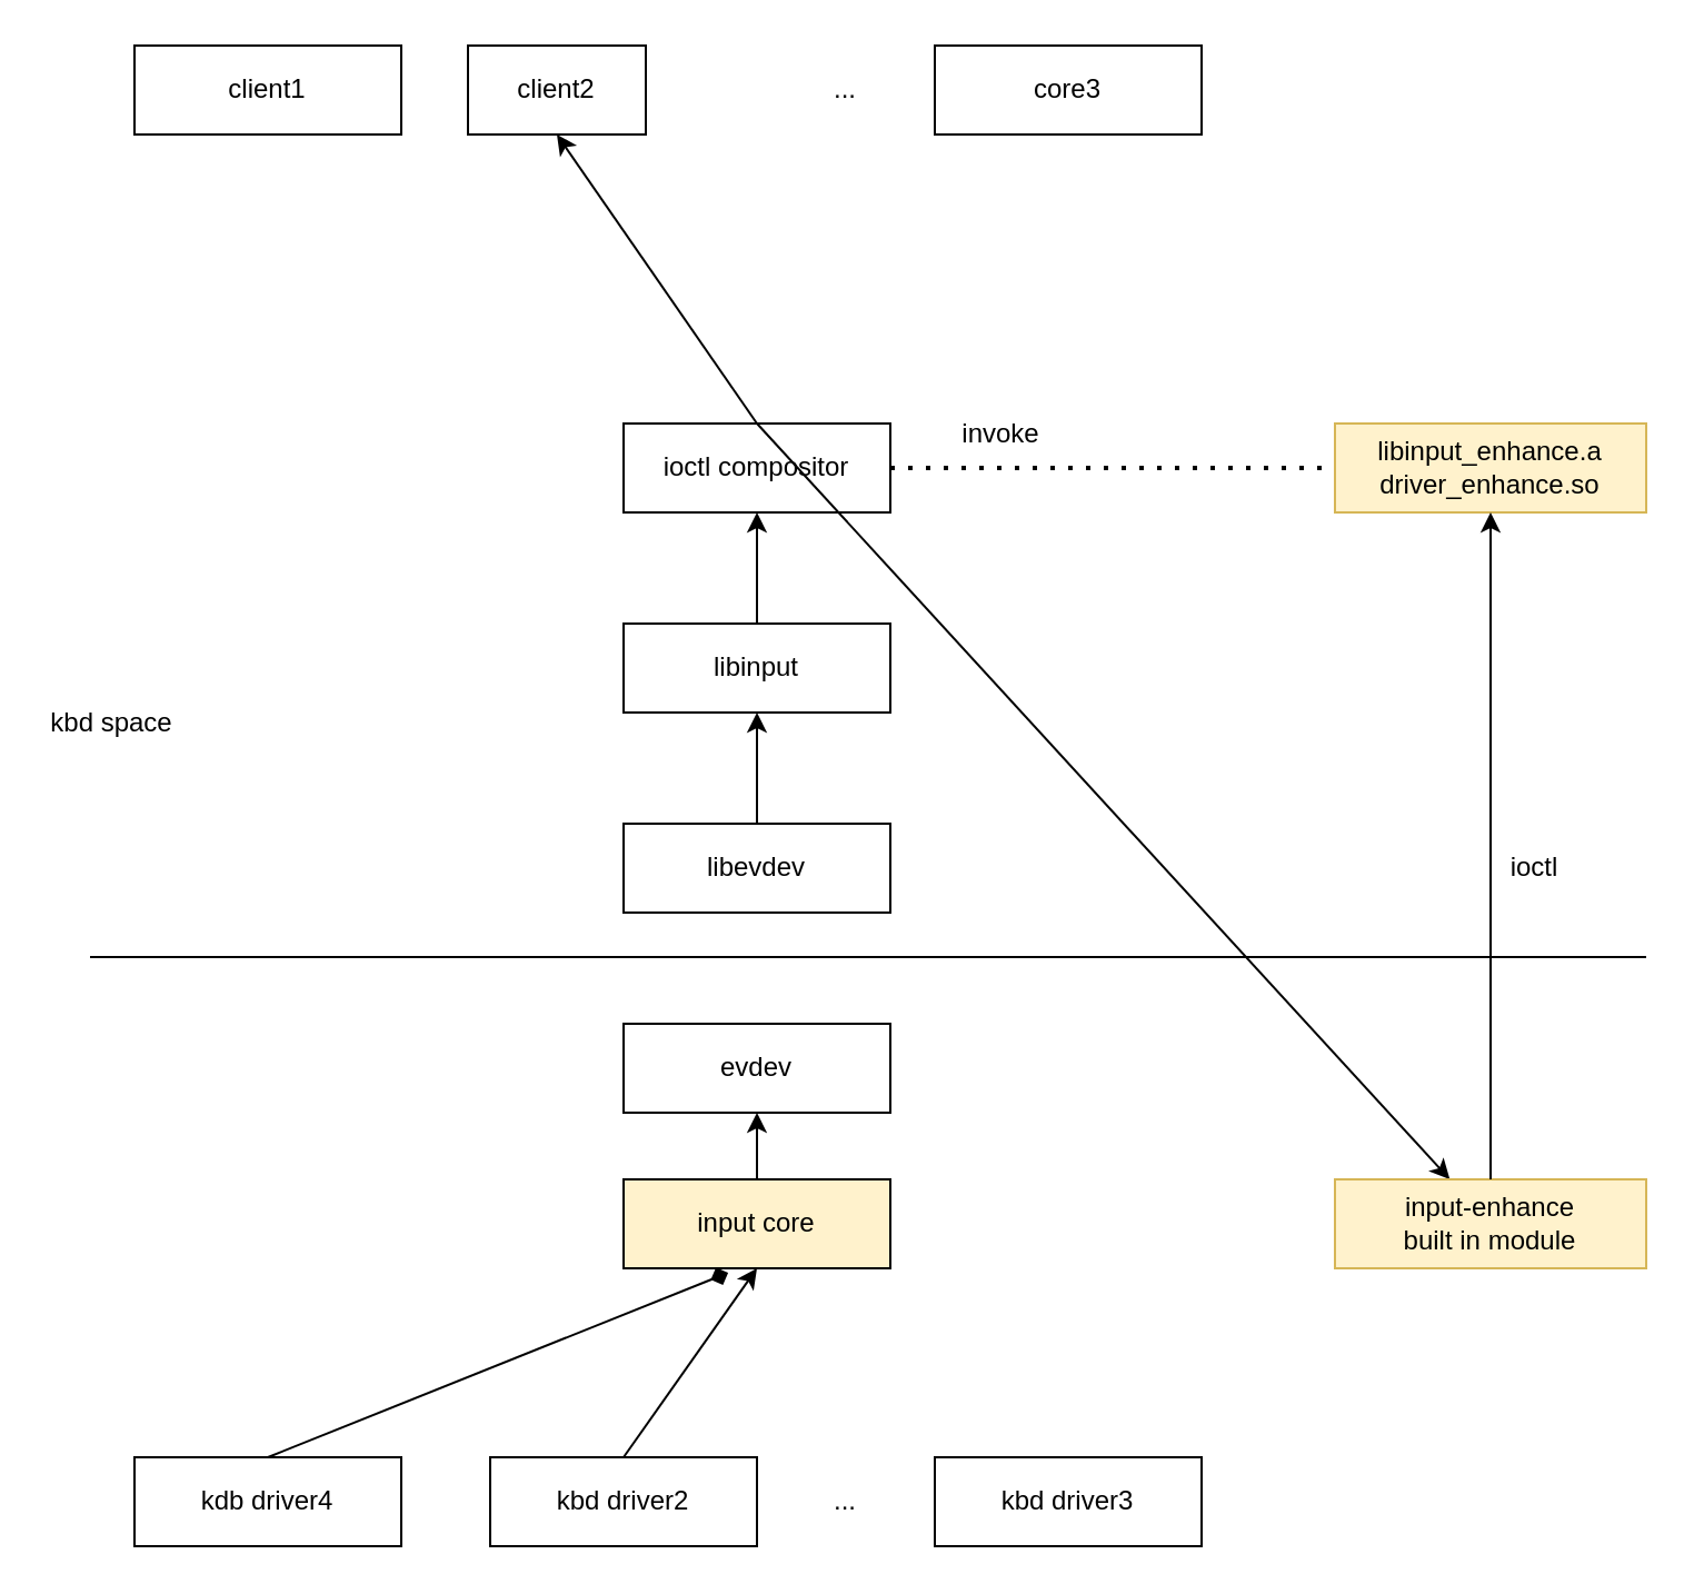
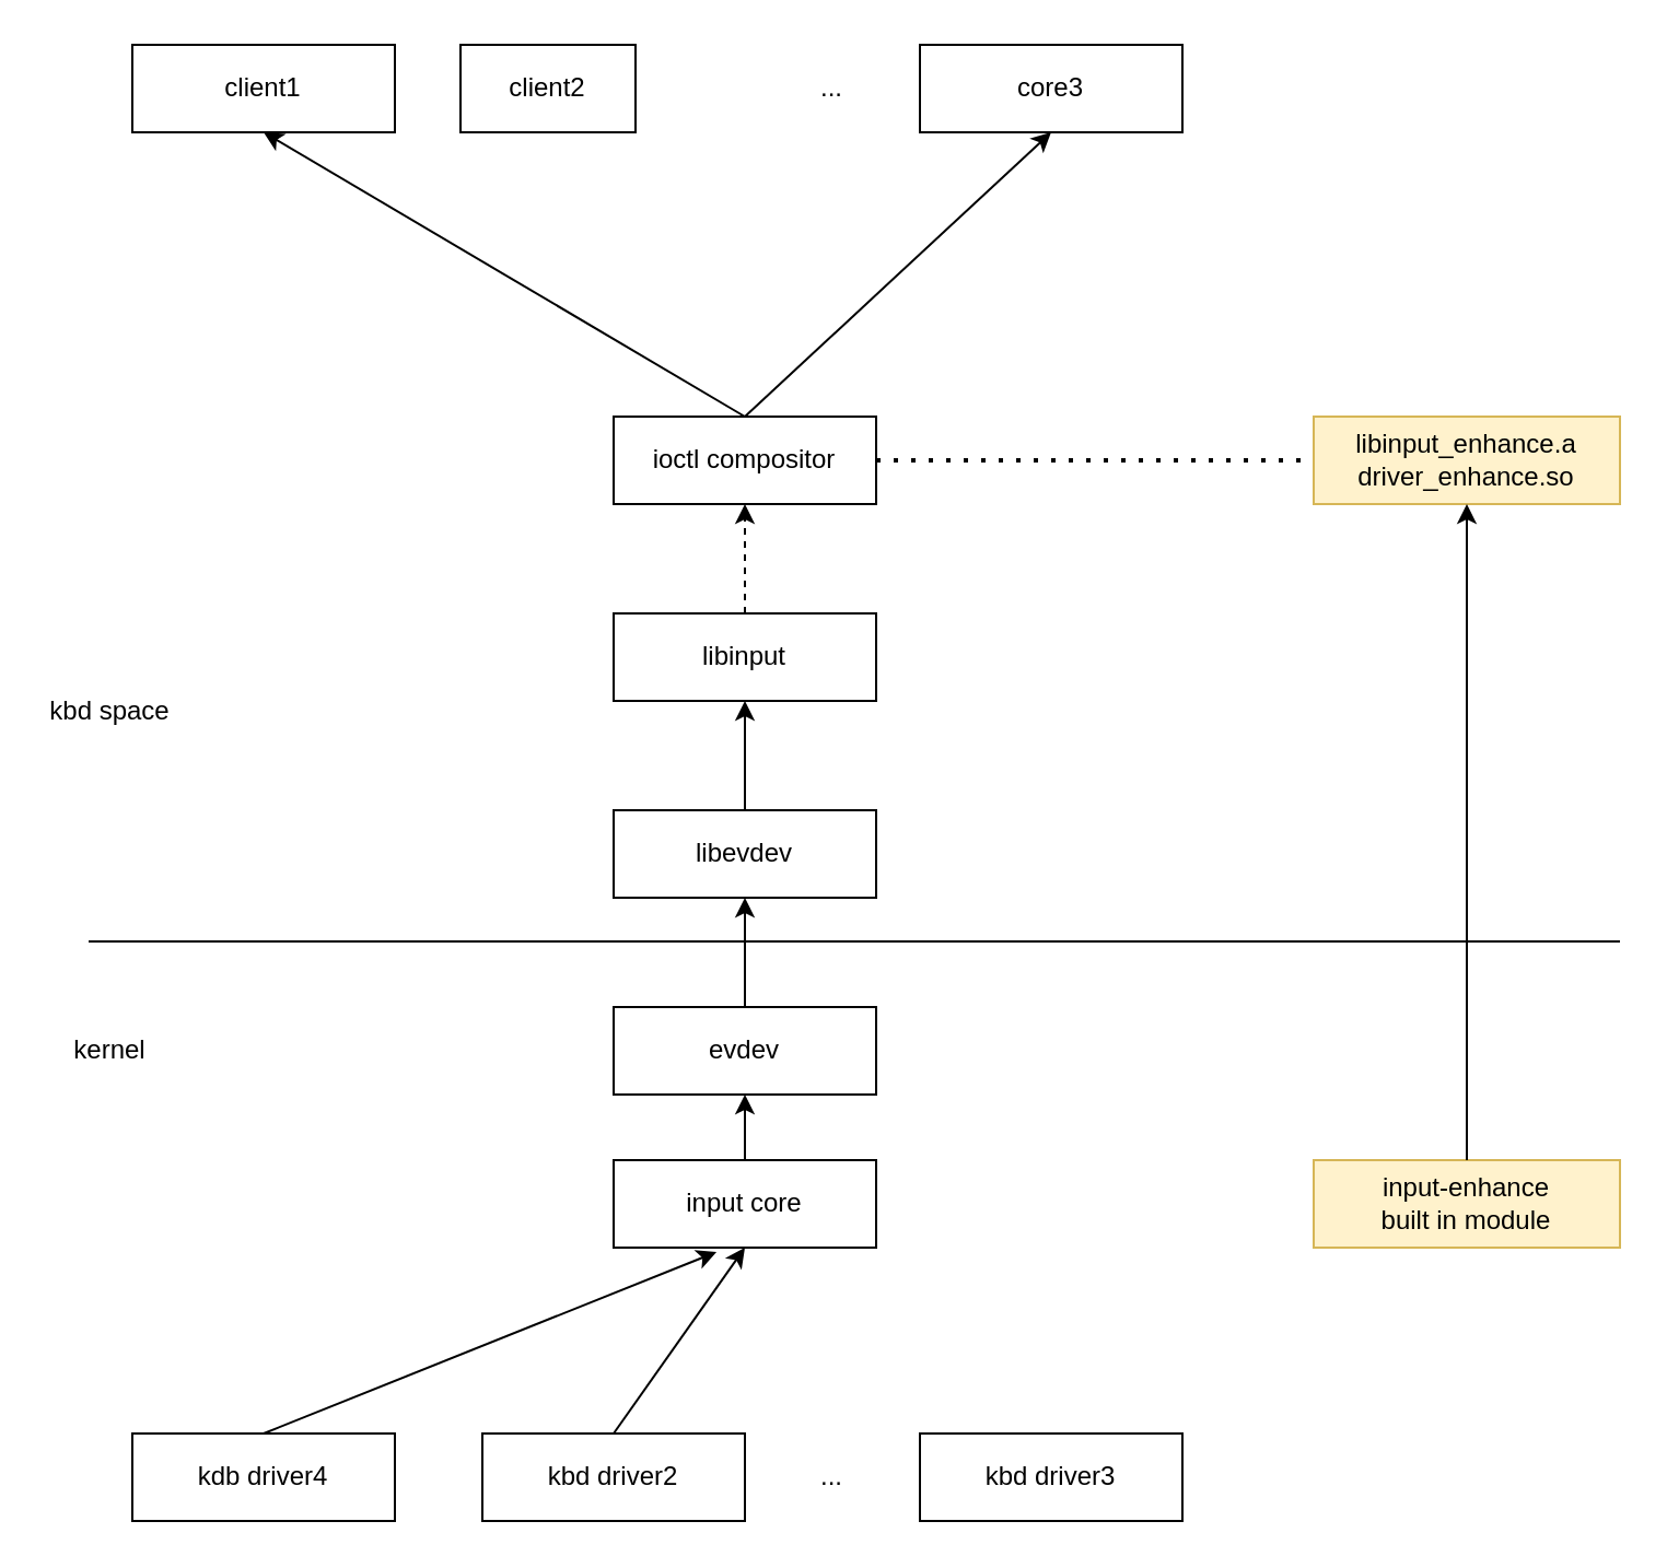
- <mxCell id="18" value="" style="endArrow=classic;html=1;rounded=0;entryX=0.5;entryY=1;entryDx=0;entryDy=0;exitX=0.5;exitY=0;exitDx=0;exitDy=0;" parent="1" source="8" target="12" edge="1"><mxGeometry width="50" height="50" relative="1" as="geometry"><mxPoint x="420" y="280" as="sourcePoint" /><mxPoint x="470" y="230" as="targetPoint" /></mxGeometry></mxCell>
+ <mxCell id="19" value="" style="endArrow=classic;html=1;rounded=0;exitX=0.5;exitY=0;exitDx=0;exitDy=0;entryX=0.5;entryY=1;entryDx=0;entryDy=0;" parent="1" source="8" target="14" edge="1"><mxGeometry width="50" height="50" relative="1" as="geometry"><mxPoint x="440" as="sourcePoint" y="110" /><mxPoint x="490" y="60" as="targetPoint" /></mxGeometry></mxCell>
- <mxCell id="21" value="invoke" style="text;html=1;strokeColor=none;fillColor=none;align=center;verticalAlign=middle;whiteSpace=wrap;rounded=0;" parent="1" vertex="1"><mxGeometry x="420" y="180" width="60" height="30" as="geometry" /></mxCell>
- <mxCell id="11" value="" style="endArrow=classic;html=1;rounded=0;exitX=0.5;exitY=0;exitDx=0;exitDy=0;entryX=0.5;entryY=1;entryDx=0;entryDy=0;" parent="1" source="7" target="8" edge="1"><mxGeometry width="50" height="50" relative="1" as="geometry"><mxPoint x="240" y="290" as="sourcePoint" /><mxPoint x="290" y="240" as="targetPoint" /></mxGeometry></mxCell>
+ <mxCell id="11" value="" style="endArrow=classic;html=1;rounded=0;exitX=0.5;exitY=0;exitDx=0;exitDy=0;entryX=0.5;entryY=1;entryDx=0;entryDy=0;dashed=1;" parent="1" source="7" target="8" edge="1"><mxGeometry width="50" height="50" relative="1" as="geometry"><mxPoint x="240" y="290" as="sourcePoint" /><mxPoint x="290" y="240" as="targetPoint" /></mxGeometry></mxCell>
- <mxCell id="17" value="" style="endArrow=classic;html=1;rounded=0;exitX=0.5;exitY=0;exitDx=0;exitDy=0;" parent="1" source="8" target="28" edge="1"><mxGeometry width="50" height="50" relative="1" as="geometry"><mxPoint x="110" as="sourcePoint" y="110" /><mxPoint x="160" y="60" as="targetPoint" /></mxGeometry></mxCell>
+ <mxCell id="17" value="" style="endArrow=classic;html=1;rounded=0;entryX=0.5;entryY=1;entryDx=0;entryDy=0;exitX=0.5;exitY=0;exitDx=0;exitDy=0;" parent="1" source="8" target="13" edge="1"><mxGeometry width="50" height="50" relative="1" as="geometry"><mxPoint x="110" as="sourcePoint" y="110" /><mxPoint x="160" y="60" as="targetPoint" /></mxGeometry></mxCell>
- <mxCell id="32" value="ioctl" style="text;html=1;strokeColor=none;fillColor=none;align=center;verticalAlign=middle;whiteSpace=wrap;rounded=0;" parent="1" vertex="1"><mxGeometry x="660" y="375" width="60" height="30" as="geometry" /></mxCell>
+ <mxCell id="9" value="" style="endArrow=classic;html=1;rounded=0;entryX=0.5;entryY=1;entryDx=0;entryDy=0;" parent="1" source="5" target="6" edge="1"><mxGeometry width="50" height="50" relative="1" as="geometry"><mxPoint x="420" y="440" as="sourcePoint" /><mxPoint x="470" y="390" as="targetPoint" /></mxGeometry></mxCell>
+ <mxCell id="4" value="kernel" style="text;html=1;strokeColor=none;fillColor=none;align=center;verticalAlign=middle;whiteSpace=wrap;rounded=0;" parent="1" vertex="1"><mxGeometry x="20" y="465" width="60" height="30" as="geometry" /></mxCell>
- <mxCell id="22" value="input core" style="rounded=0;whiteSpace=wrap;html=1;fillColor=#fff2cc;" parent="1" vertex="1"><mxGeometry x="280" y="530" width="120" height="40" as="geometry" /></mxCell>
+ <mxCell id="22" value="input core" style="rounded=0;whiteSpace=wrap;html=1;" parent="1" vertex="1"><mxGeometry x="280" y="530" width="120" height="40" as="geometry" /></mxCell>
- <mxCell id="29" value="" style="endArrow=diamond;html=1;rounded=0;entryX=0.392;entryY=1.05;entryDx=0;entryDy=0;entryPerimeter=0;exitX=0.5;exitY=0;exitDx=0;exitDy=0;" parent="1" source="24" target="22" edge="1"><mxGeometry width="50" height="50" relative="1" as="geometry"><mxPoint x="190" y="650" as="sourcePoint" /><mxPoint x="240" y="560" as="targetPoint" /></mxGeometry></mxCell>
+ <mxCell id="29" value="" style="endArrow=classic;html=1;rounded=0;entryX=0.392;entryY=1.05;entryDx=0;entryDy=0;entryPerimeter=0;exitX=0.5;exitY=0;exitDx=0;exitDy=0;" parent="1" source="24" target="22" edge="1"><mxGeometry width="50" height="50" relative="1" as="geometry"><mxPoint x="190" y="650" as="sourcePoint" /><mxPoint x="240" y="560" as="targetPoint" /></mxGeometry></mxCell>
